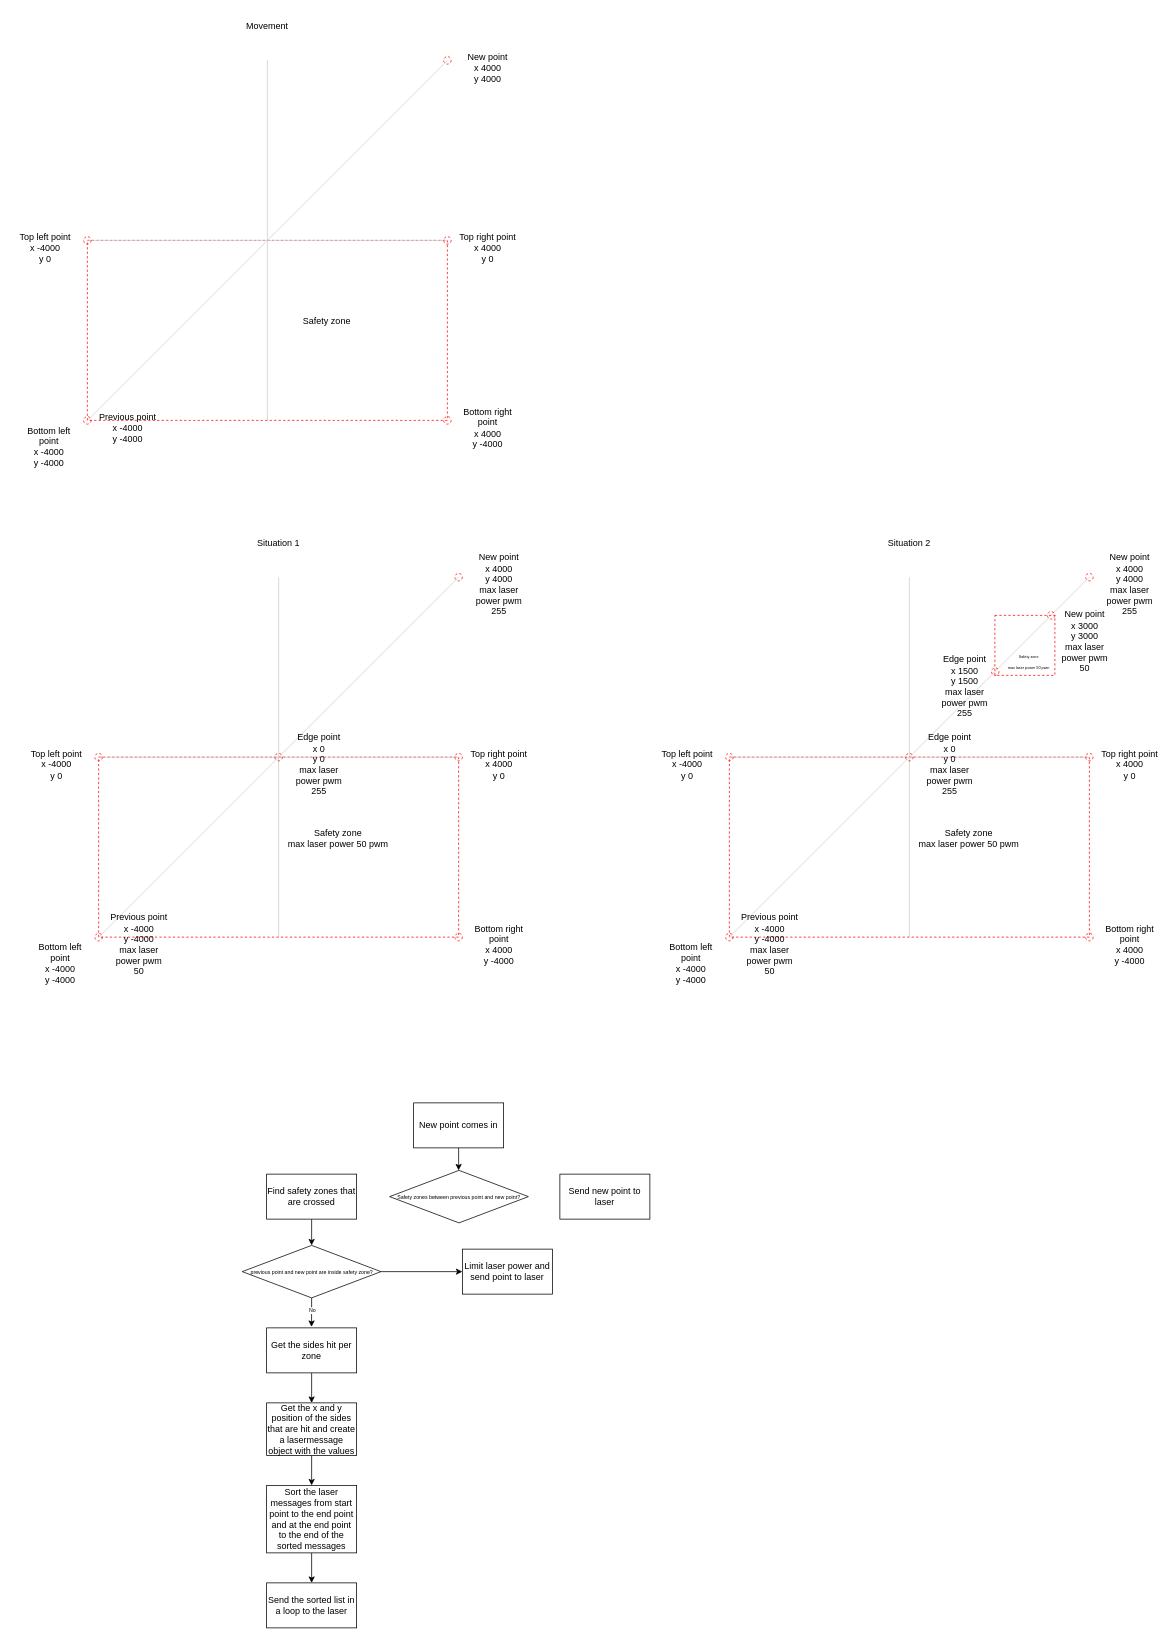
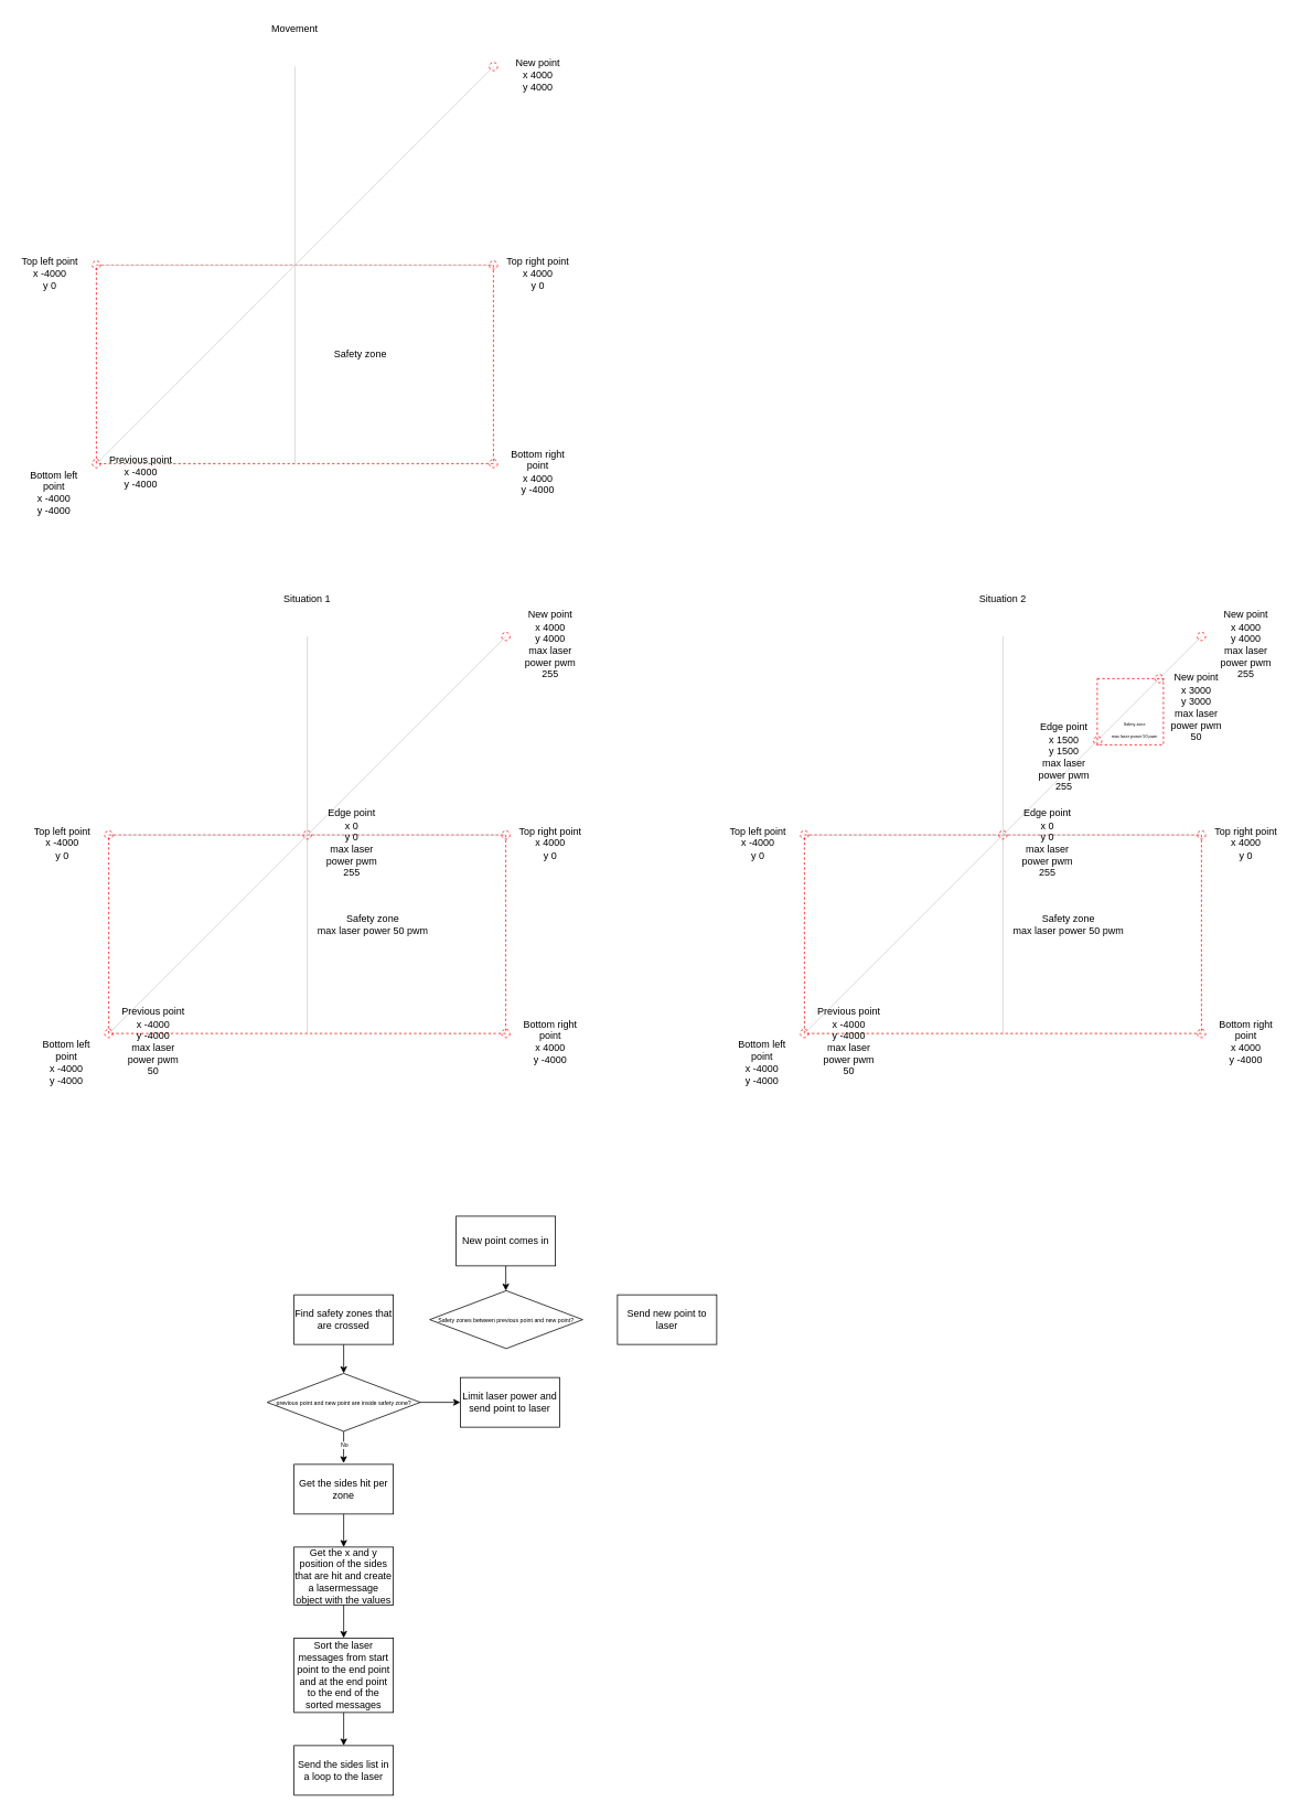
- <mxCell id="80" value="Limit laser power and send point to laser" style="whiteSpace=wrap;html=1;" vertex="1" parent="1"><mxGeometry x="616" y="1665" width="120" height="60" as="geometry" /></mxCell>
+ <mxCell id="80" value="Limit laser power and send point to laser" style="whiteSpace=wrap;html=1;" vertex="1" parent="1"><mxGeometry x="556" y="1665" width="120" height="60" as="geometry" /></mxCell>
- <mxCell id="75" value="Send the sorted list in a loop to the laser" style="whiteSpace=wrap;html=1;" vertex="1" parent="1"><mxGeometry x="355" y="2110" width="120" height="60" as="geometry" /></mxCell>
+ <mxCell id="75" value="Send the sides list in a loop to the laser" style="whiteSpace=wrap;html=1;" vertex="1" parent="1"><mxGeometry x="355" y="2110" width="120" height="60" as="geometry" /></mxCell>
